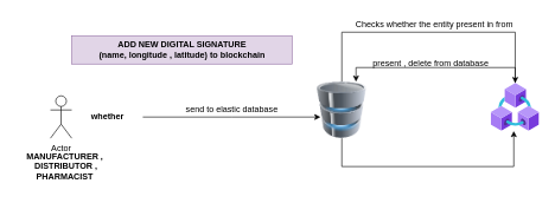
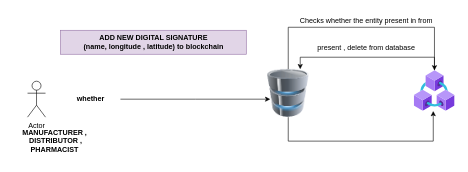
- <mxCell id="12" value="present , delete from database" style="text;html=1;align=center;verticalAlign=middle;resizable=0;points=[];autosize=1;strokeColor=none;fillColor=none;" vertex="1" parent="1"><mxGeometry x="500" y="75" width="210" height="30" as="geometry" /></mxCell>
+ <mxCell id="12" value="present , delete from database" style="text;html=1;align=center;verticalAlign=middle;resizable=0;points=[];autosize=1;strokeColor=none;fillColor=none;" vertex="1" parent="1"><mxGeometry x="505" y="65" width="210" height="30" as="geometry" /></mxCell>
- <mxCell id="8" value="send to elastic database" style="text;html=1;align=center;verticalAlign=middle;resizable=0;points=[];autosize=1;strokeColor=none;fillColor=none;" vertex="1" parent="1"><mxGeometry x="240" y="140" width="170" height="30" as="geometry" /></mxCell>
- <mxCell id="4" value="Actor" style="shape=umlActor;verticalLabelPosition=bottom;verticalAlign=top;html=1;outlineConnect=0;" vertex="1" parent="1"><mxGeometry x="70" y="135" width="30" height="60" as="geometry" /></mxCell>
+ <mxCell id="4" value="Actor" style="shape=umlActor;verticalLabelPosition=bottom;verticalAlign=top;html=1;outlineConnect=0;" vertex="1" parent="1"><mxGeometry x="45" y="135" width="30" height="60" as="geometry" /></mxCell>
